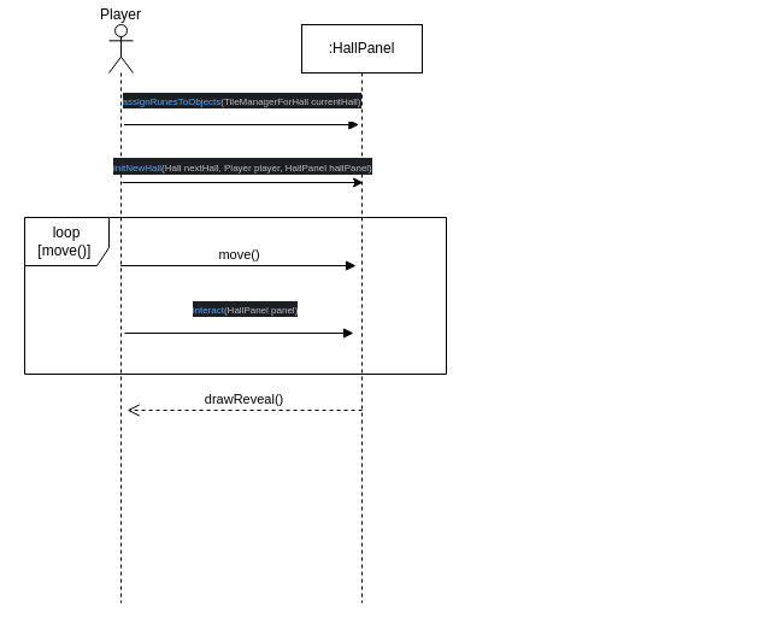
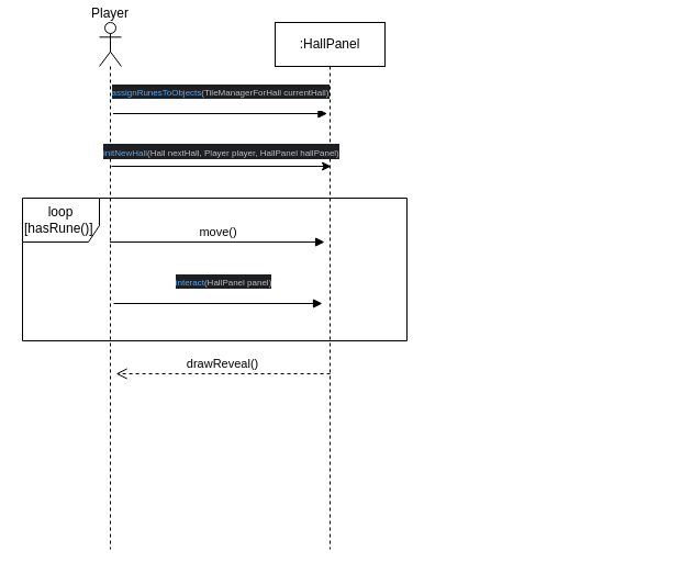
- <mxCell id="5" value="loop&lt;div&gt;[move()]&amp;nbsp;&lt;/div&gt;" style="shape=umlFrame;whiteSpace=wrap;html=1;pointerEvents=0;width=70;height=40;" parent="1" vertex="1"><mxGeometry x="20" y="180" width="350" height="130" as="geometry" /></mxCell>
+ <mxCell id="5" value="loop&lt;div&gt;[hasRune()]&amp;nbsp;&lt;/div&gt;" style="shape=umlFrame;whiteSpace=wrap;html=1;pointerEvents=0;width=70;height=40;" parent="1" vertex="1"><mxGeometry x="20" y="180" width="350" height="130" as="geometry" /></mxCell>
